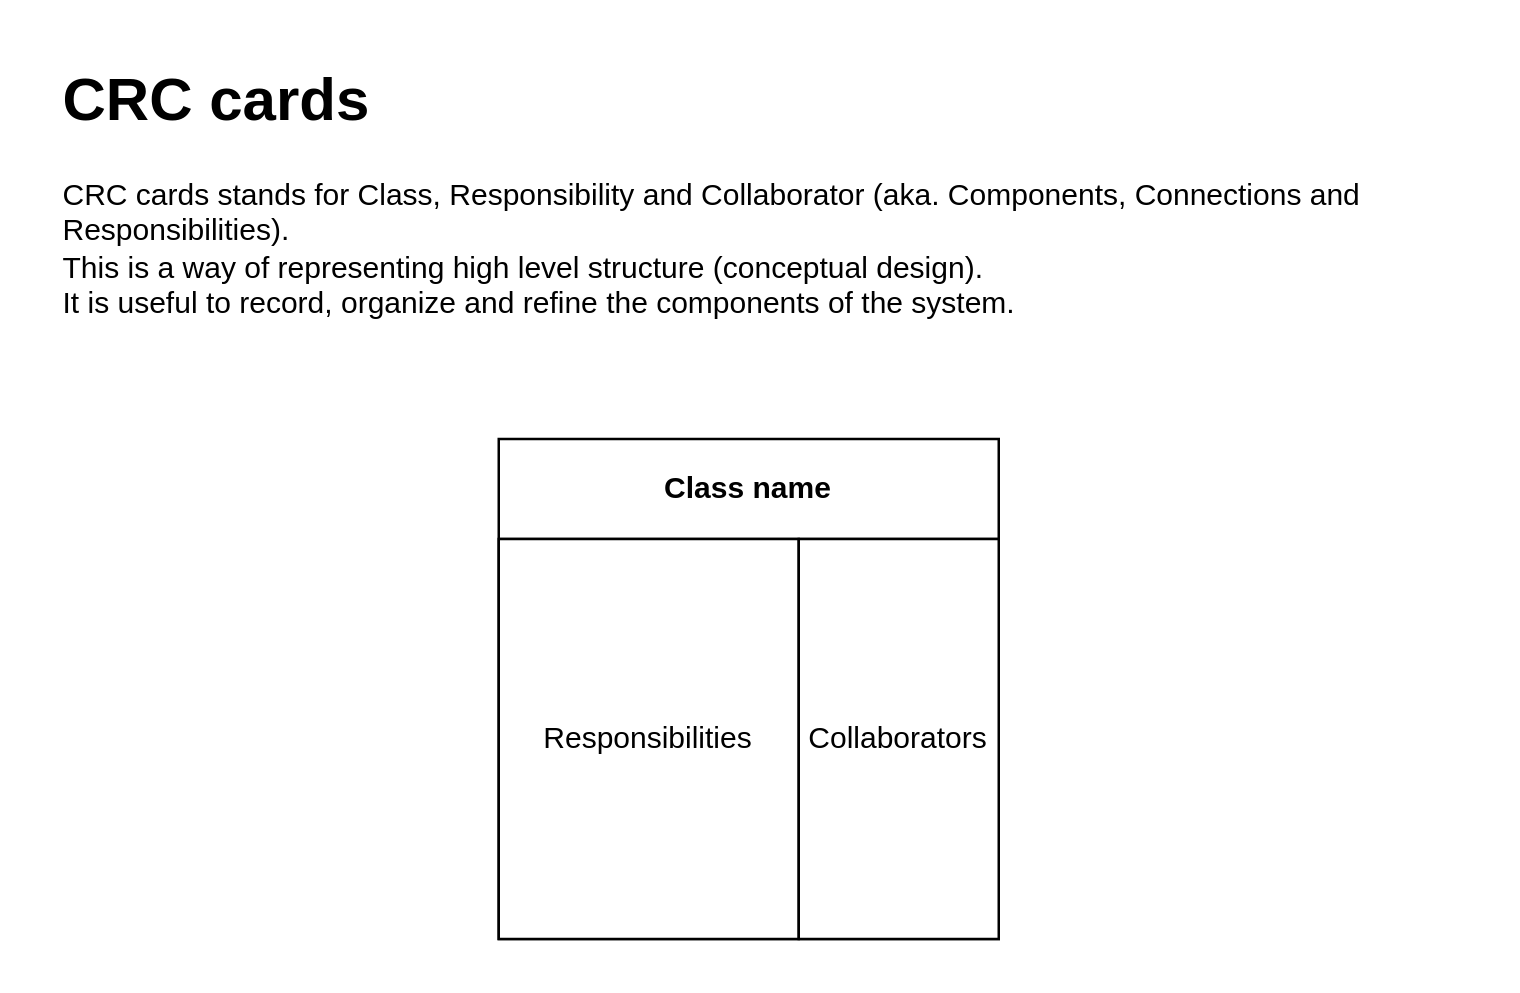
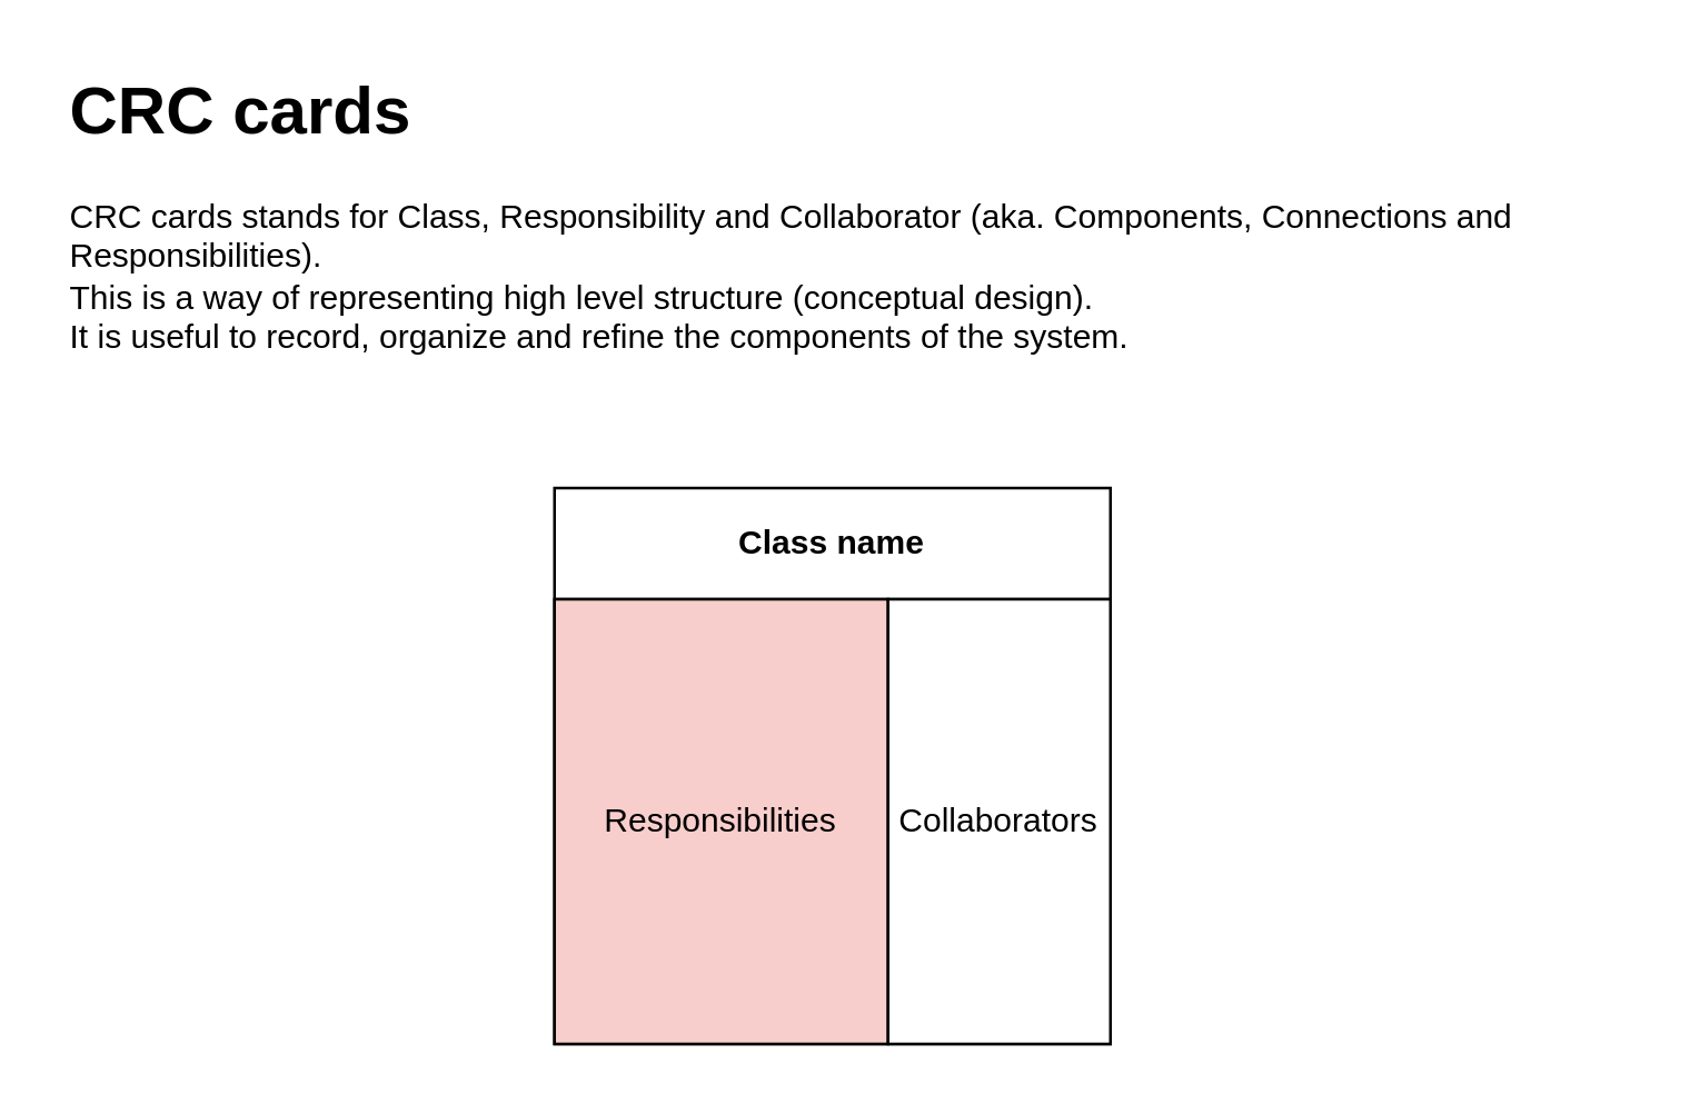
- <mxCell id="3" value="Responsibilities" style="rounded=0;whiteSpace=wrap;html=1;" parent="2" vertex="1"><mxGeometry y="40" width="120" height="160" as="geometry" /></mxCell>
+ <mxCell id="3" value="Responsibilities" style="rounded=0;whiteSpace=wrap;html=1;fillColor=#f8cecc;" parent="2" vertex="1"><mxGeometry y="40" width="120" height="160" as="geometry" /></mxCell>
